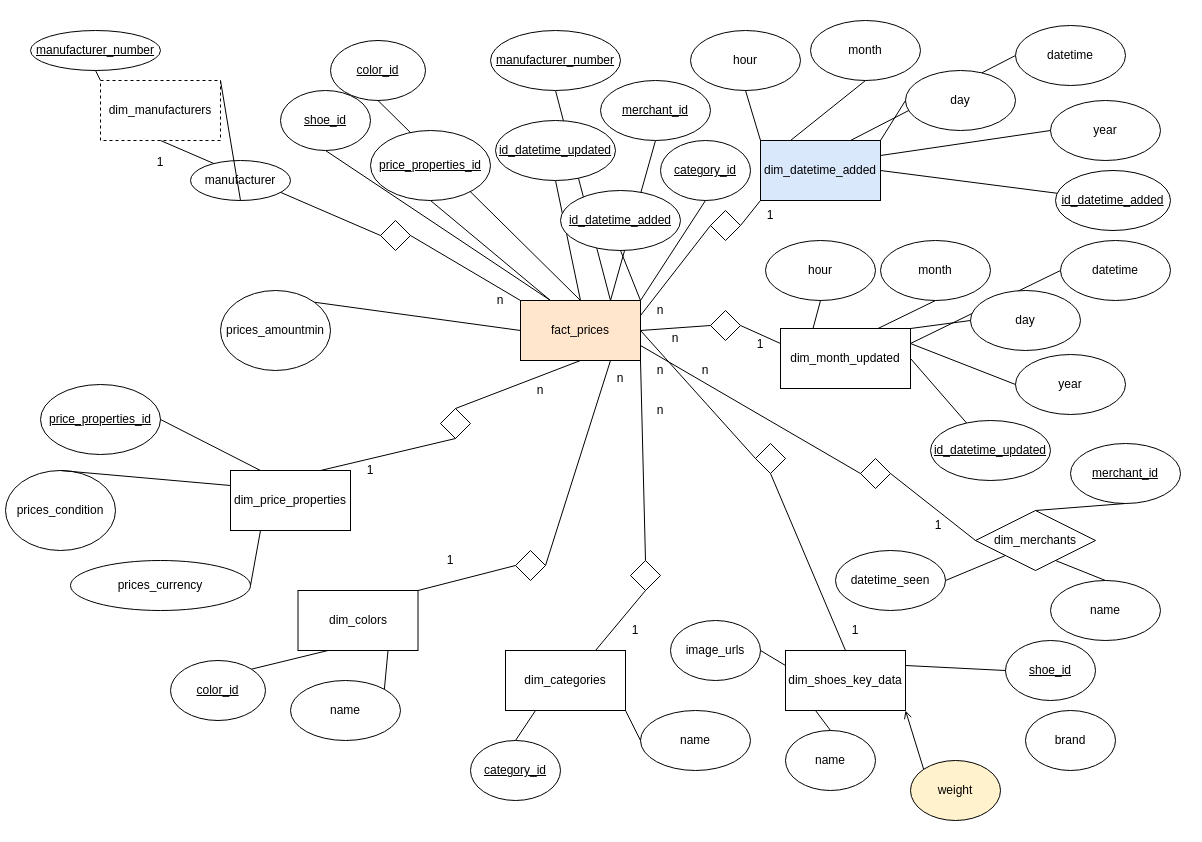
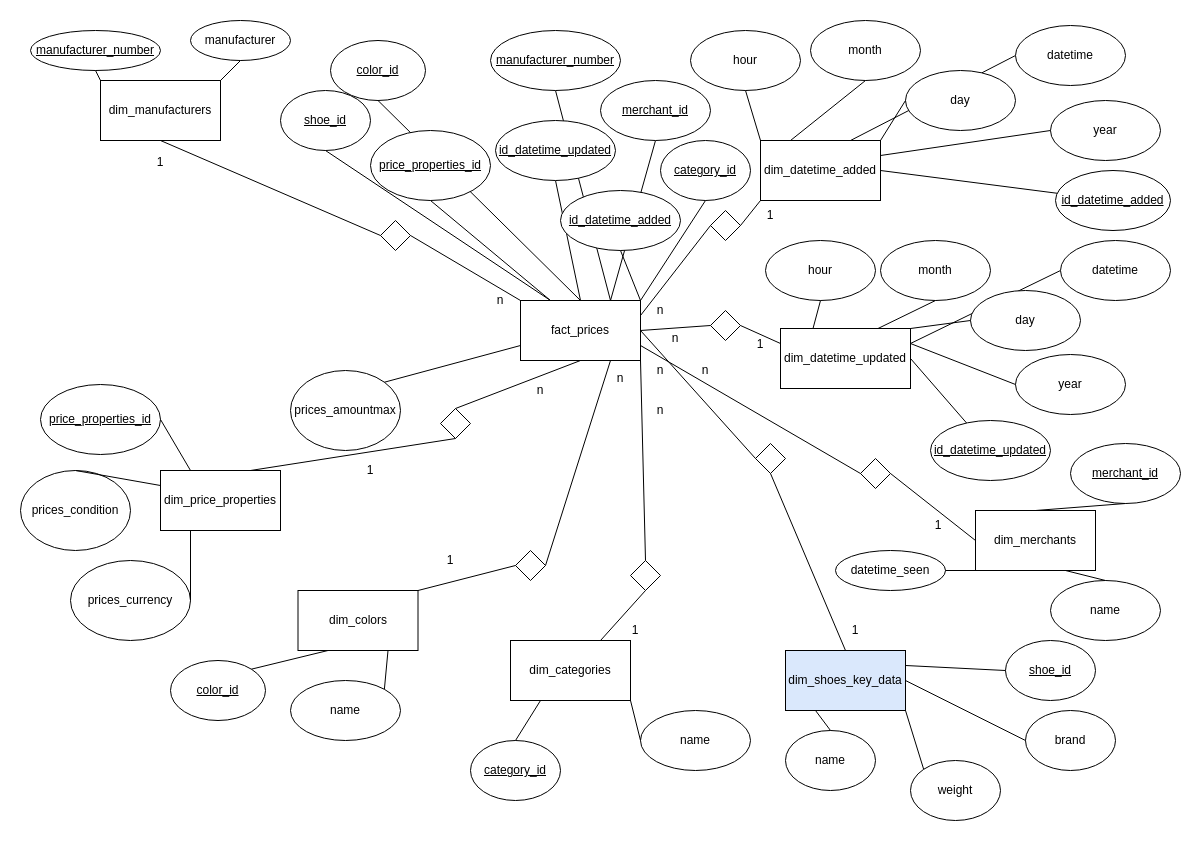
- <mxCell id="10" value="dim_manufacturers" style="rounded=0;whiteSpace=wrap;html=1;dashed=1;" parent="1" vertex="1"><mxGeometry x="100" y="80" width="120" height="60" as="geometry" /></mxCell>
+ <mxCell id="10" value="dim_manufacturers" style="rounded=0;whiteSpace=wrap;html=1;" parent="1" vertex="1"><mxGeometry x="100" y="80" width="120" height="60" as="geometry" /></mxCell>
- <mxCell id="39" value="dim_datetime_added" style="rounded=0;whiteSpace=wrap;html=1;fillColor=#dae8fc;" parent="1" vertex="1"><mxGeometry x="760" y="140" width="120" height="60" as="geometry" /></mxCell>
+ <mxCell id="39" value="dim_datetime_added" style="rounded=0;whiteSpace=wrap;html=1;" parent="1" vertex="1"><mxGeometry x="760" y="140" width="120" height="60" as="geometry" /></mxCell>
- <mxCell id="31" value="manufacturer" style="ellipse;whiteSpace=wrap;html=1;" parent="1" vertex="1"><mxGeometry x="190" y="160" width="100" height="40" as="geometry" /></mxCell>
+ <mxCell id="31" value="manufacturer" style="ellipse;whiteSpace=wrap;html=1;" parent="1" vertex="1"><mxGeometry x="190" y="20" width="100" height="40" as="geometry" /></mxCell>
- <mxCell id="35" value="" style="endArrow=none;html=1;entryX=1;entryY=0;entryDx=0;entryDy=0;exitX=0;exitY=0.5;exitDx=0;exitDy=0;" parent="1" source="9" target="33" edge="1"><mxGeometry width="50" height="50" relative="1" as="geometry"><mxPoint x="640" y="360" as="sourcePoint" /><mxPoint x="690" y="310" as="targetPoint" /></mxGeometry></mxCell>
- <mxCell id="33" value="prices_amountmin" style="ellipse;whiteSpace=wrap;html=1;" parent="1" vertex="1"><mxGeometry x="220" y="290" width="110" height="80" as="geometry" /></mxCell>
- <mxCell id="9" value="fact_prices" style="rounded=0;whiteSpace=wrap;html=1;fillColor=#ffe6cc;" parent="1" vertex="1"><mxGeometry x="520" y="300" width="120" height="60" as="geometry" /></mxCell>
+ <mxCell id="9" value="fact_prices" style="rounded=0;whiteSpace=wrap;html=1;" parent="1" vertex="1"><mxGeometry x="520" y="300" width="120" height="60" as="geometry" /></mxCell>
- <mxCell id="107" value="dim_month_updated" style="rounded=0;whiteSpace=wrap;html=1;" parent="1" vertex="1"><mxGeometry x="780" y="328" width="130" height="60" as="geometry" /></mxCell>
+ <mxCell id="107" value="dim_datetime_updated" style="rounded=0;whiteSpace=wrap;html=1;" parent="1" vertex="1"><mxGeometry x="780" y="328" width="130" height="60" as="geometry" /></mxCell>
+ <mxCell id="74" value="" style="endArrow=none;html=1;exitX=1;exitY=0;exitDx=0;exitDy=0;entryX=0;entryY=0.75;entryDx=0;entryDy=0;" parent="1" source="34" target="9" edge="1"><mxGeometry width="50" height="50" relative="1" as="geometry"><mxPoint x="560" y="410" as="sourcePoint" /><mxPoint x="520" y="360" as="targetPoint" /></mxGeometry></mxCell>
+ <mxCell id="34" value="prices_amountmax" style="ellipse;whiteSpace=wrap;html=1;" parent="1" vertex="1"><mxGeometry x="290" y="370" width="110" height="80" as="geometry" /></mxCell>
- <mxCell id="38" value="dim_price_properties" style="rounded=0;whiteSpace=wrap;html=1;" parent="1" vertex="1"><mxGeometry x="230" y="470" width="120" height="60" as="geometry" /></mxCell>
+ <mxCell id="38" value="dim_price_properties" style="rounded=0;whiteSpace=wrap;html=1;" parent="1" vertex="1"><mxGeometry x="160" y="470" width="120" height="60" as="geometry" /></mxCell>
- <mxCell id="37" value="prices_condition" style="ellipse;whiteSpace=wrap;html=1;" parent="1" vertex="1"><mxGeometry x="5" y="470" width="110" height="80" as="geometry" /></mxCell>
+ <mxCell id="37" value="prices_condition" style="ellipse;whiteSpace=wrap;html=1;" parent="1" vertex="1"><mxGeometry y="470" width="110" height="80" as="geometry" x="20" /></mxCell>
- <mxCell id="75" value="dim_merchants" style="rhombus;whiteSpace=wrap;html=1;" parent="1" vertex="1"><mxGeometry x="975" y="510" width="120" height="60" as="geometry" /></mxCell>
+ <mxCell id="75" value="dim_merchants" style="rounded=0;whiteSpace=wrap;html=1;" parent="1" vertex="1"><mxGeometry x="975" y="510" width="120" height="60" as="geometry" /></mxCell>
- <mxCell id="127" value="datetime_seen" style="ellipse;whiteSpace=wrap;html=1;" parent="1" vertex="1"><mxGeometry x="835" y="550" width="110" height="60" as="geometry" /></mxCell>
+ <mxCell id="127" value="datetime_seen" style="ellipse;whiteSpace=wrap;html=1;" parent="1" vertex="1"><mxGeometry x="835" y="550" width="110" height="40" as="geometry" /></mxCell>
- <mxCell id="36" value="prices_currency" style="ellipse;whiteSpace=wrap;html=1;" parent="1" vertex="1"><mxGeometry x="70" y="560" width="180" height="50" as="geometry" /></mxCell>
+ <mxCell id="36" value="prices_currency" style="ellipse;whiteSpace=wrap;html=1;" parent="1" vertex="1"><mxGeometry x="70" y="560" width="120" height="80" as="geometry" /></mxCell>
- <mxCell id="67" value="image_urls" style="ellipse;whiteSpace=wrap;html=1;" parent="1" vertex="1"><mxGeometry x="670" y="620" width="90" height="60" as="geometry" /></mxCell>
- <mxCell id="68" value="" style="endArrow=none;html=1;entryX=0;entryY=0.25;entryDx=0;entryDy=0;exitX=1;exitY=0.5;exitDx=0;exitDy=0;" parent="1" source="67" target="11" edge="1"><mxGeometry width="50" height="50" relative="1" as="geometry"><mxPoint x="680" y="420" as="sourcePoint" /><mxPoint x="730" y="370" as="targetPoint" /></mxGeometry></mxCell>
- <mxCell id="77" value="dim_categories" style="rounded=0;whiteSpace=wrap;html=1;" parent="1" vertex="1"><mxGeometry x="505" y="650" width="120" height="60" as="geometry" /></mxCell>
+ <mxCell id="77" value="dim_categories" style="rounded=0;whiteSpace=wrap;html=1;" parent="1" vertex="1"><mxGeometry x="510" y="640" width="120" height="60" as="geometry" /></mxCell>
- <mxCell id="11" value="dim_shoes_key_data" style="rounded=0;whiteSpace=wrap;html=1;" parent="1" vertex="1"><mxGeometry x="785" y="650" width="120" height="60" as="geometry" /></mxCell>
+ <mxCell id="11" value="dim_shoes_key_data" style="rounded=0;whiteSpace=wrap;html=1;fillColor=#dae8fc;" parent="1" vertex="1"><mxGeometry x="785" y="650" width="120" height="60" as="geometry" /></mxCell>
+ <mxCell id="25" value="" style="endArrow=none;html=1;entryX=1;entryY=0.5;entryDx=0;entryDy=0;exitX=0;exitY=0.5;exitDx=0;exitDy=0;" parent="1" source="24" target="11" edge="1"><mxGeometry width="50" height="50" relative="1" as="geometry"><mxPoint x="640" y="560" as="sourcePoint" /><mxPoint x="690" y="510" as="targetPoint" /></mxGeometry></mxCell>
- <mxCell id="71" value="" style="endArrow=open;html=1;entryX=1;entryY=1;entryDx=0;entryDy=0;exitX=0;exitY=0;exitDx=0;exitDy=0;" parent="1" source="70" target="11" edge="1"><mxGeometry width="50" height="50" relative="1" as="geometry"><mxPoint x="680" y="420" as="sourcePoint" /><mxPoint x="730" y="370" as="targetPoint" /></mxGeometry></mxCell>
+ <mxCell id="71" value="" style="endArrow=none;html=1;entryX=1;entryY=1;entryDx=0;entryDy=0;exitX=0;exitY=0;exitDx=0;exitDy=0;" parent="1" source="70" target="11" edge="1"><mxGeometry width="50" height="50" relative="1" as="geometry"><mxPoint x="680" y="420" as="sourcePoint" /><mxPoint x="730" y="370" as="targetPoint" /></mxGeometry></mxCell>
- <mxCell id="70" value="weight" style="ellipse;whiteSpace=wrap;html=1;fillColor=#fff2cc;" parent="1" vertex="1"><mxGeometry x="910" y="760" width="90" height="60" as="geometry" /></mxCell>
+ <mxCell id="70" value="weight" style="ellipse;whiteSpace=wrap;html=1;" parent="1" vertex="1"><mxGeometry x="910" y="760" width="90" height="60" as="geometry" /></mxCell>
